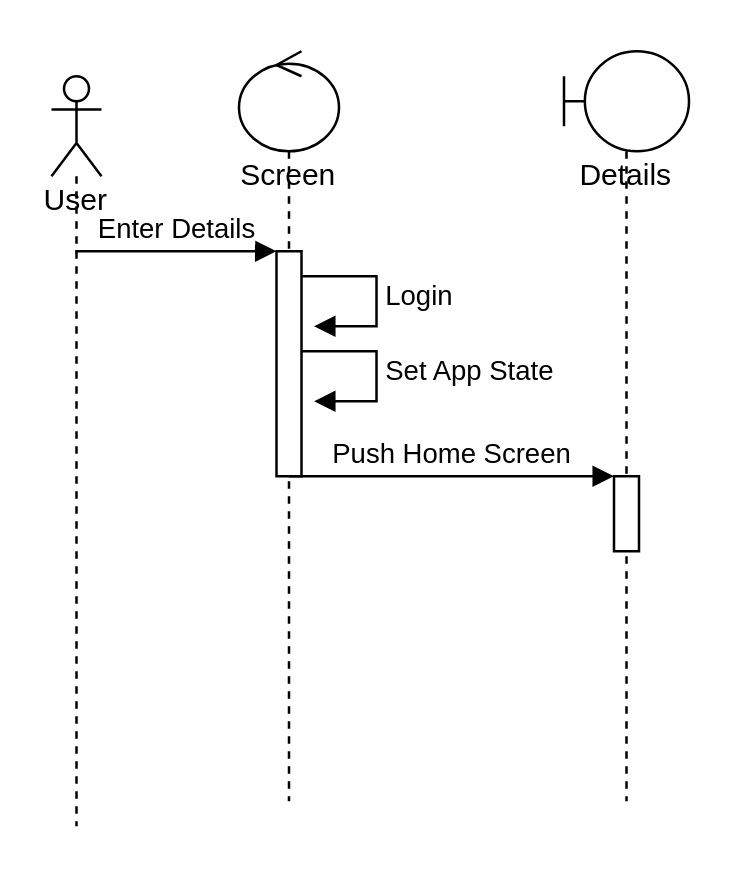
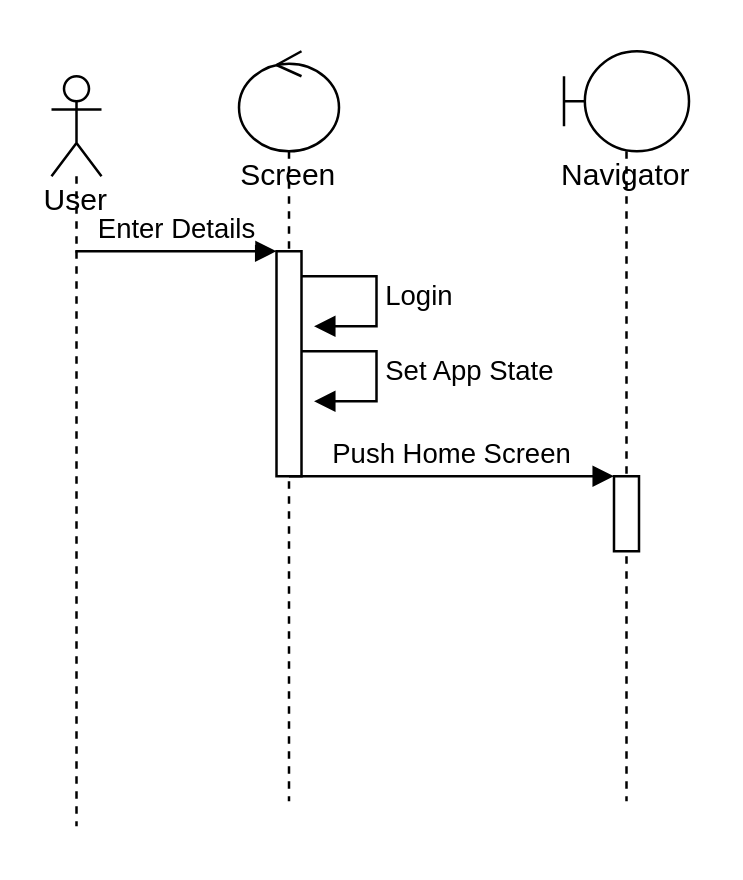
- <mxCell id="6" value="Details" style="shape=umlLifeline;participant=umlBoundary;perimeter=lifelinePerimeter;whiteSpace=wrap;html=1;container=1;collapsible=0;recursiveResize=0;verticalAlign=top;spacingTop=36;outlineConnect=0;" vertex="1" parent="1"><mxGeometry x="225" y="20" width="50" height="300" as="geometry" /></mxCell>
+ <mxCell id="6" value="Navigator" style="shape=umlLifeline;participant=umlBoundary;perimeter=lifelinePerimeter;whiteSpace=wrap;html=1;container=1;collapsible=0;recursiveResize=0;verticalAlign=top;spacingTop=36;outlineConnect=0;" vertex="1" parent="1"><mxGeometry x="225" y="20" width="50" height="300" as="geometry" /></mxCell>
